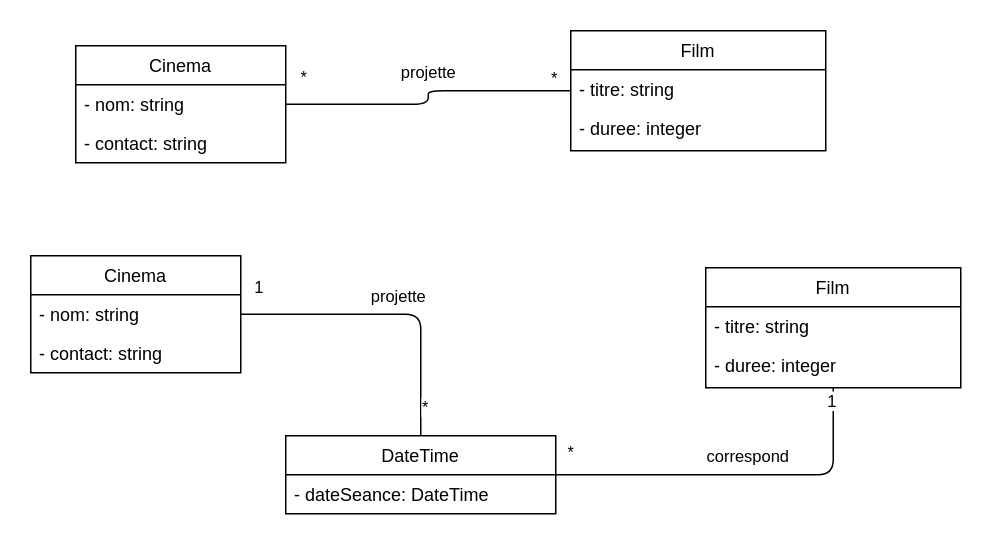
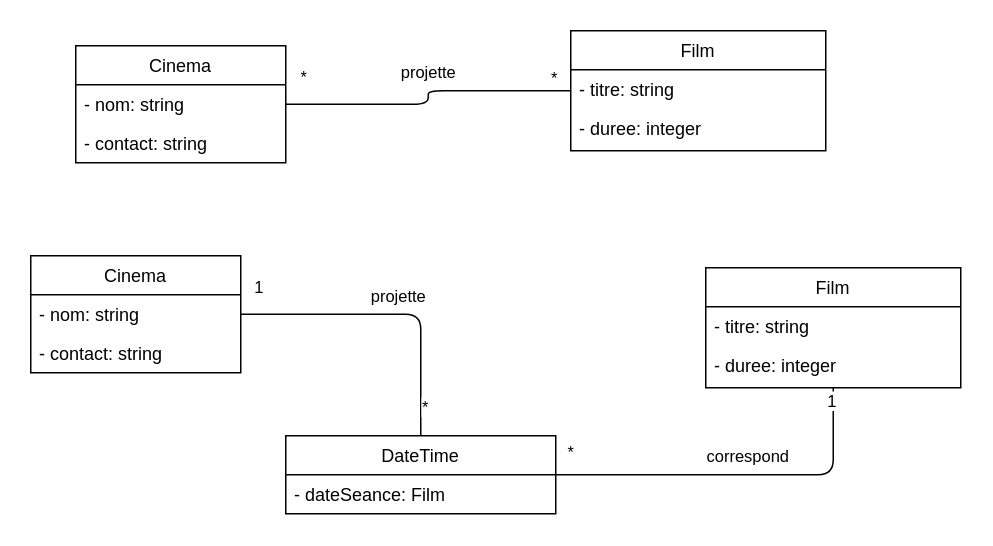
- <mxCell id="19" value="- dateSeance: DateTime" style="text;strokeColor=none;fillColor=none;align=left;verticalAlign=top;spacingLeft=4;spacingRight=4;overflow=hidden;rotatable=0;points=[[0,0.5],[1,0.5]];portConstraint=eastwest;" vertex="1" parent="18"><mxGeometry y="26" width="180" height="26" as="geometry" /></mxCell>
+ <mxCell id="19" value="- dateSeance: Film" style="text;strokeColor=none;fillColor=none;align=left;verticalAlign=top;spacingLeft=4;spacingRight=4;overflow=hidden;rotatable=0;points=[[0,0.5],[1,0.5]];portConstraint=eastwest;" vertex="1" parent="18"><mxGeometry y="26" width="180" height="26" as="geometry" /></mxCell>
